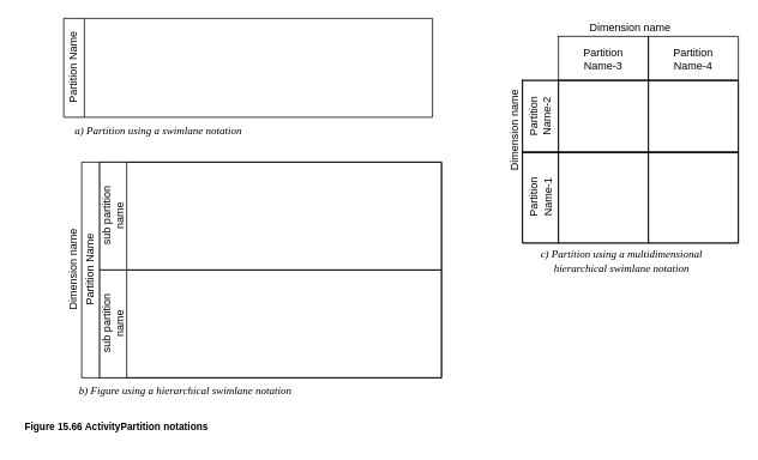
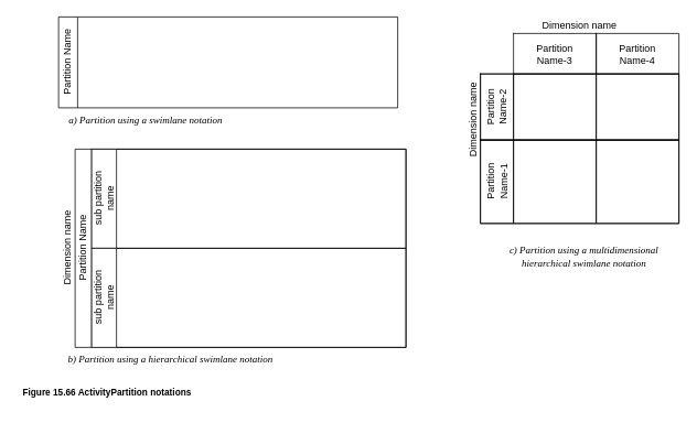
- <mxCell id="23" value="&lt;i&gt;c) Partition using a multidimensional&lt;br&gt;hierarchical swimlane notation&lt;br&gt;&lt;/i&gt;" style="text;html=1;align=center;verticalAlign=middle;resizable=0;points=[];autosize=1;strokeColor=none;fillColor=none;fontSize=12;fontFamily=Times New Roman;fontColor=default;" vertex="1" parent="1"><mxGeometry x="590" y="270" width="200" height="40" as="geometry" /></mxCell>
+ <mxCell id="23" value="&lt;i&gt;c) Partition using a multidimensional&lt;br&gt;hierarchical swimlane notation&lt;br&gt;&lt;/i&gt;" style="text;html=1;align=center;verticalAlign=middle;resizable=0;points=[];autosize=1;strokeColor=none;fillColor=none;fontSize=12;fontFamily=Times New Roman;fontColor=default;" vertex="1" parent="1"><mxGeometry x="605" y="290" width="200" height="40" as="geometry" /></mxCell>
- <mxCell id="8" value="&lt;i&gt;b) Figure using a hierarchical swimlane notation&lt;/i&gt;" style="text;html=1;align=center;verticalAlign=middle;resizable=0;points=[];autosize=1;strokeColor=none;fillColor=none;fontSize=12;fontFamily=Times New Roman;fontColor=default;" vertex="1" parent="1"><mxGeometry x="70" y="420" width="270" height="30" as="geometry" /></mxCell>
+ <mxCell id="8" value="&lt;i&gt;b) Partition using a hierarchical swimlane notation&lt;/i&gt;" style="text;html=1;align=center;verticalAlign=middle;resizable=0;points=[];autosize=1;strokeColor=none;fillColor=none;fontSize=12;fontFamily=Times New Roman;fontColor=default;" vertex="1" parent="1"><mxGeometry x="70" y="420" width="270" height="30" as="geometry" /></mxCell>
